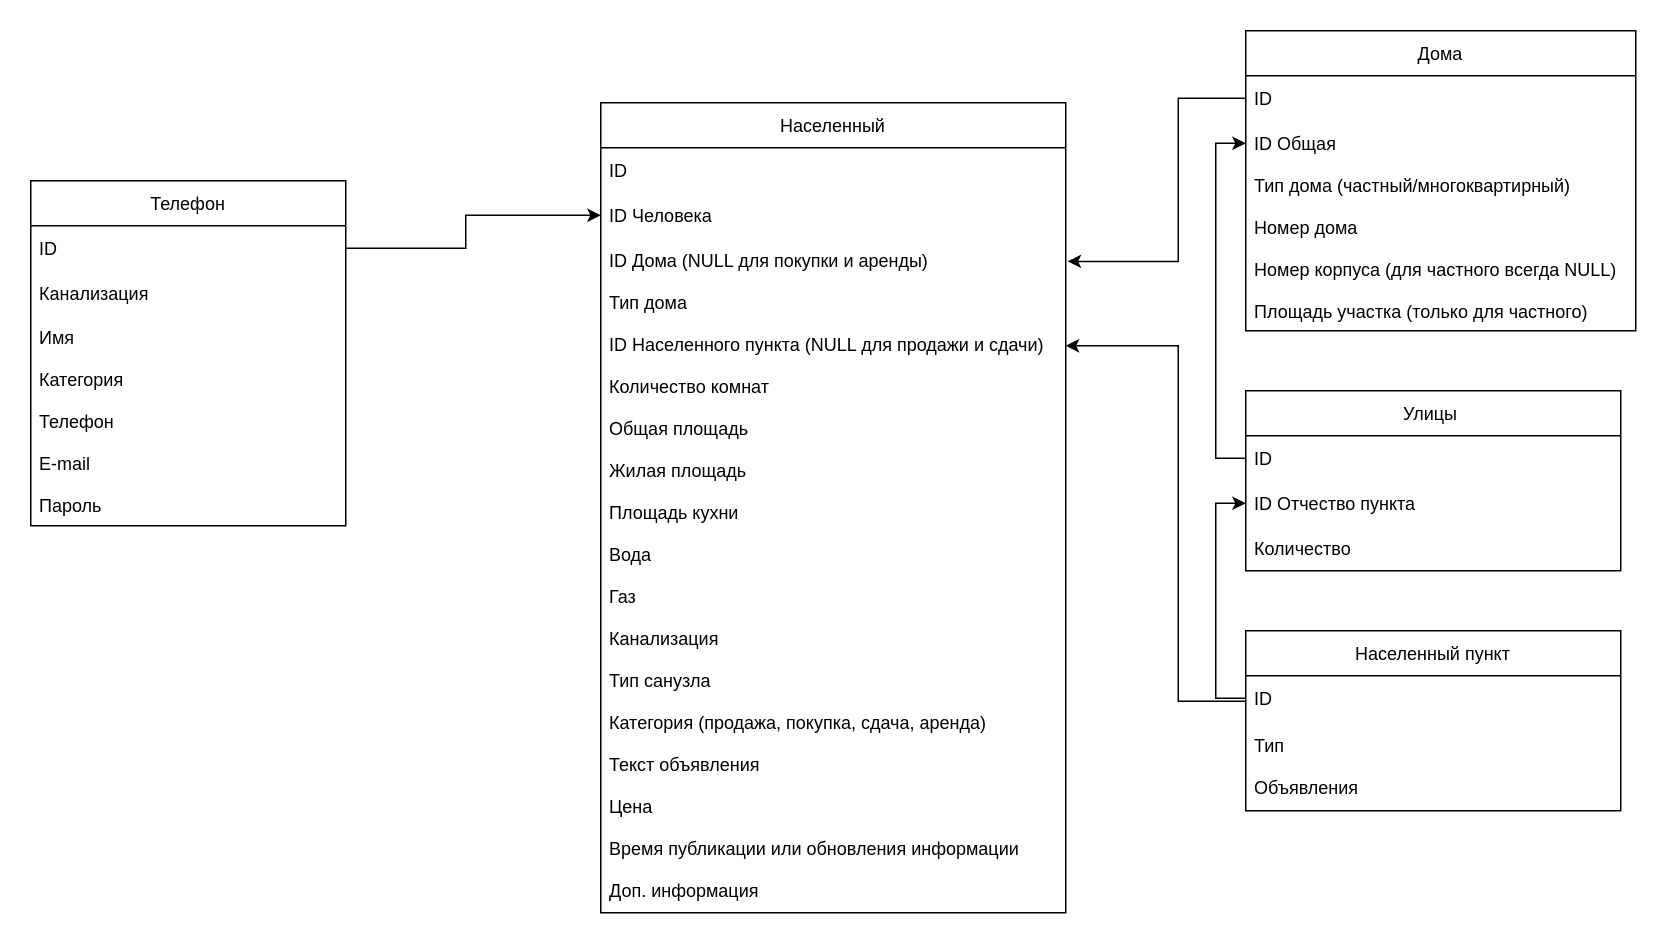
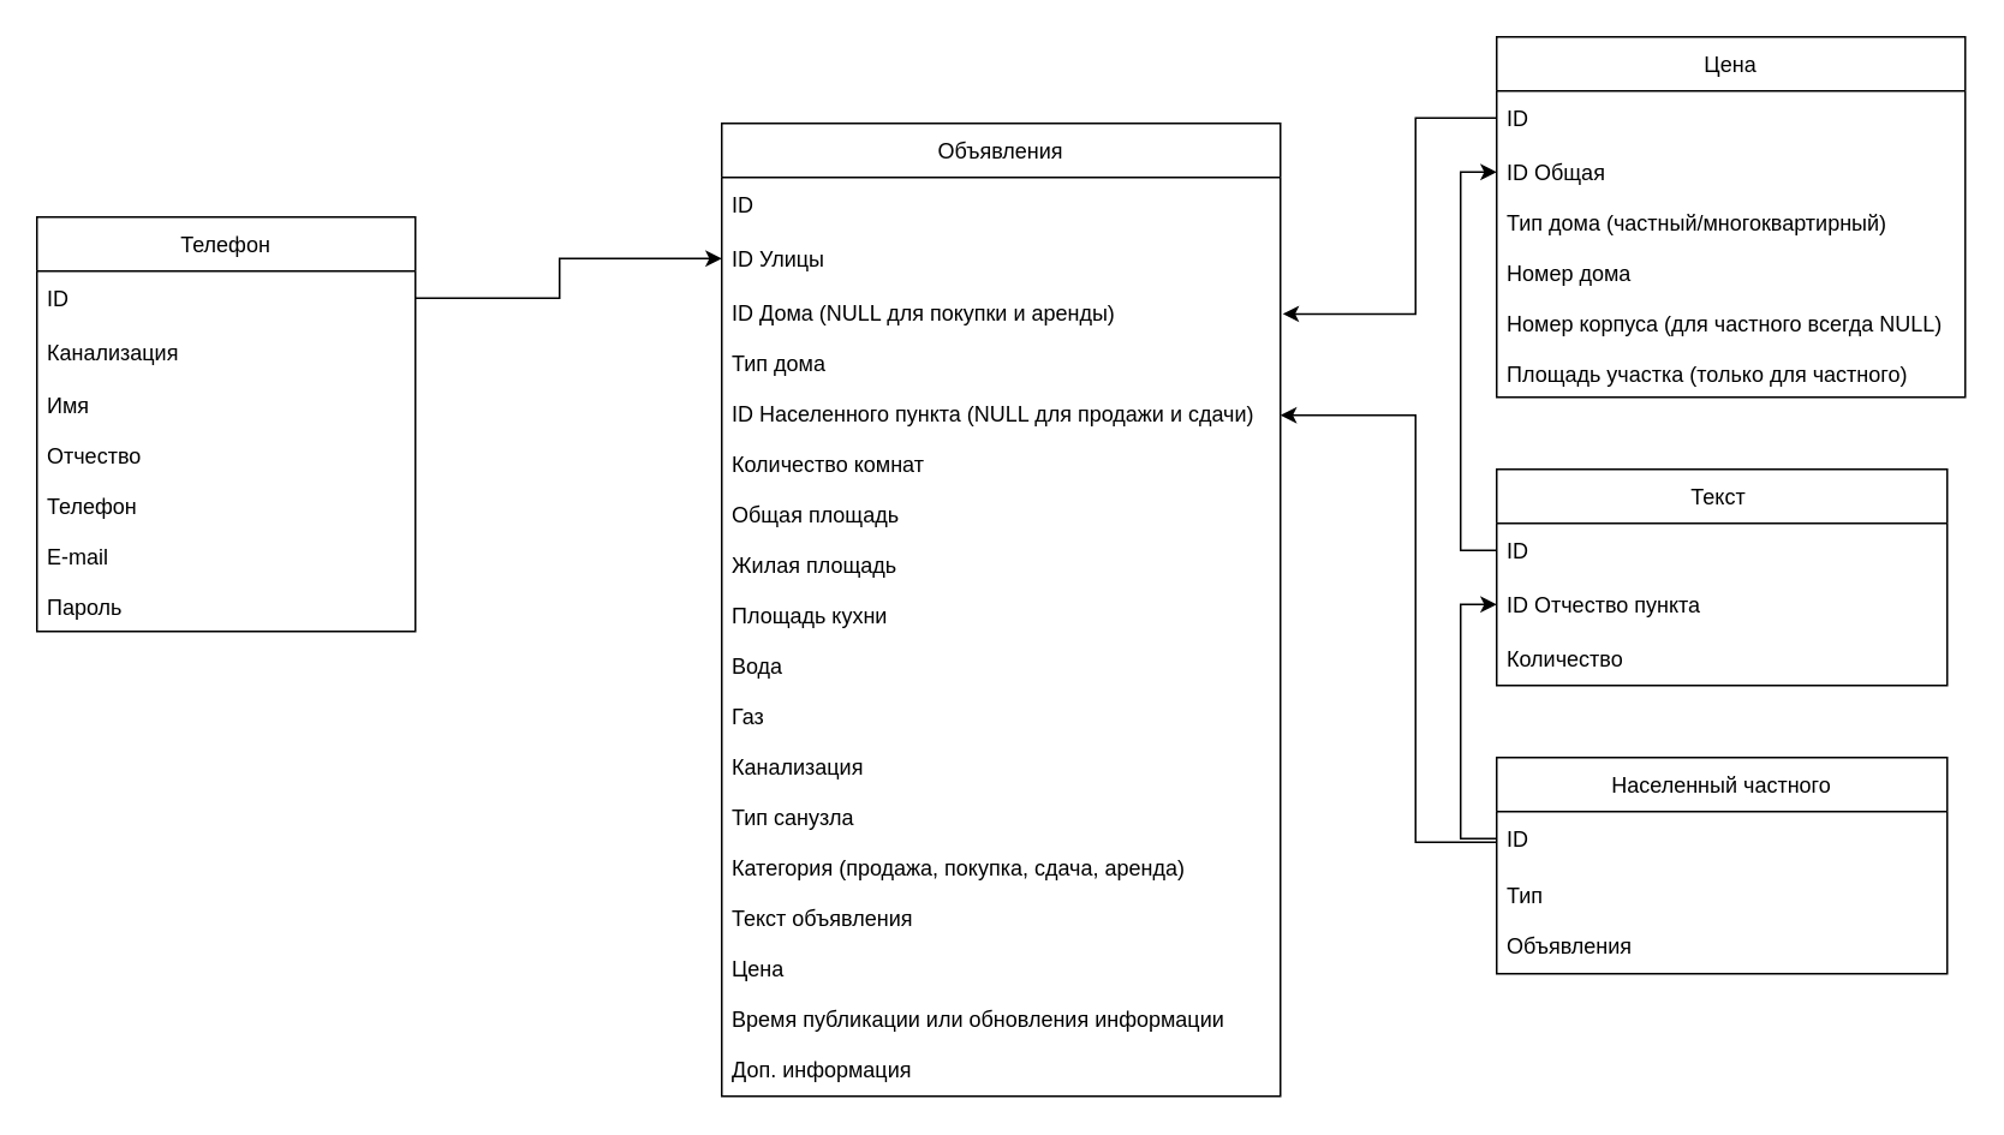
- <mxCell id="2" value="Дома" style="swimlane;fontStyle=0;childLayout=stackLayout;horizontal=1;startSize=30;horizontalStack=0;resizeParent=1;resizeParentMax=0;resizeLast=0;collapsible=1;marginBottom=0;" vertex="1" parent="1"><mxGeometry x="830" y="20" width="260" height="200" as="geometry" /></mxCell>
+ <mxCell id="2" value="Цена" style="swimlane;fontStyle=0;childLayout=stackLayout;horizontal=1;startSize=30;horizontalStack=0;resizeParent=1;resizeParentMax=0;resizeLast=0;collapsible=1;marginBottom=0;" vertex="1" parent="1"><mxGeometry x="830" y="20" width="260" height="200" as="geometry" /></mxCell>
- <mxCell id="13" value="Населенный" style="swimlane;fontStyle=0;childLayout=stackLayout;horizontal=1;startSize=30;horizontalStack=0;resizeParent=1;resizeParentMax=0;resizeLast=0;collapsible=1;marginBottom=0;" vertex="1" parent="1"><mxGeometry x="400" y="68" width="310" height="540" as="geometry" /></mxCell>
+ <mxCell id="13" value="Объявления" style="swimlane;fontStyle=0;childLayout=stackLayout;horizontal=1;startSize=30;horizontalStack=0;resizeParent=1;resizeParentMax=0;resizeLast=0;collapsible=1;marginBottom=0;" vertex="1" parent="1"><mxGeometry x="400" y="68" width="310" height="540" as="geometry" /></mxCell>
- <mxCell id="15" value="ID Человека" style="text;strokeColor=none;fillColor=none;align=left;verticalAlign=middle;spacingLeft=4;spacingRight=4;overflow=hidden;points=[[0,0.5],[1,0.5]];portConstraint=eastwest;rotatable=0;" vertex="1" parent="13"><mxGeometry y="60" width="310" height="30" as="geometry" /></mxCell>
+ <mxCell id="15" value="ID Улицы" style="text;strokeColor=none;fillColor=none;align=left;verticalAlign=middle;spacingLeft=4;spacingRight=4;overflow=hidden;points=[[0,0.5],[1,0.5]];portConstraint=eastwest;rotatable=0;" vertex="1" parent="13"><mxGeometry y="60" width="310" height="30" as="geometry" /></mxCell>
- <mxCell id="20" value="Имя&#10;&#10;Категория&#10;&#10;Телефон&#10;&#10;E-mail&#10;&#10;Пароль" style="text;strokeColor=none;fillColor=none;align=left;verticalAlign=middle;spacingLeft=4;spacingRight=4;overflow=hidden;points=[[0,0.5],[1,0.5]];portConstraint=eastwest;rotatable=0;" vertex="1" parent="17"><mxGeometry y="90" width="210" height="140" as="geometry" /></mxCell>
+ <mxCell id="20" value="Имя&#10;&#10;Отчество&#10;&#10;Телефон&#10;&#10;E-mail&#10;&#10;Пароль" style="text;strokeColor=none;fillColor=none;align=left;verticalAlign=middle;spacingLeft=4;spacingRight=4;overflow=hidden;points=[[0,0.5],[1,0.5]];portConstraint=eastwest;rotatable=0;" vertex="1" parent="17"><mxGeometry y="90" width="210" height="140" as="geometry" /></mxCell>
- <mxCell id="6" value="Улицы " style="swimlane;fontStyle=0;childLayout=stackLayout;horizontal=1;startSize=30;horizontalStack=0;resizeParent=1;resizeParentMax=0;resizeLast=0;collapsible=1;marginBottom=0;" vertex="1" parent="1"><mxGeometry x="830" y="260" width="250" height="120" as="geometry" /></mxCell>
+ <mxCell id="6" value="Текст " style="swimlane;fontStyle=0;childLayout=stackLayout;horizontal=1;startSize=30;horizontalStack=0;resizeParent=1;resizeParentMax=0;resizeLast=0;collapsible=1;marginBottom=0;" vertex="1" parent="1"><mxGeometry x="830" y="260" width="250" height="120" as="geometry" /></mxCell>
- <mxCell id="10" value="Населенный пункт" style="swimlane;fontStyle=0;childLayout=stackLayout;horizontal=1;startSize=30;horizontalStack=0;resizeParent=1;resizeParentMax=0;resizeLast=0;collapsible=1;marginBottom=0;" vertex="1" parent="1"><mxGeometry x="830" y="420" width="250" height="120" as="geometry" /></mxCell>
+ <mxCell id="10" value="Населенный частного" style="swimlane;fontStyle=0;childLayout=stackLayout;horizontal=1;startSize=30;horizontalStack=0;resizeParent=1;resizeParentMax=0;resizeLast=0;collapsible=1;marginBottom=0;" vertex="1" parent="1"><mxGeometry x="830" y="420" width="250" height="120" as="geometry" /></mxCell>
